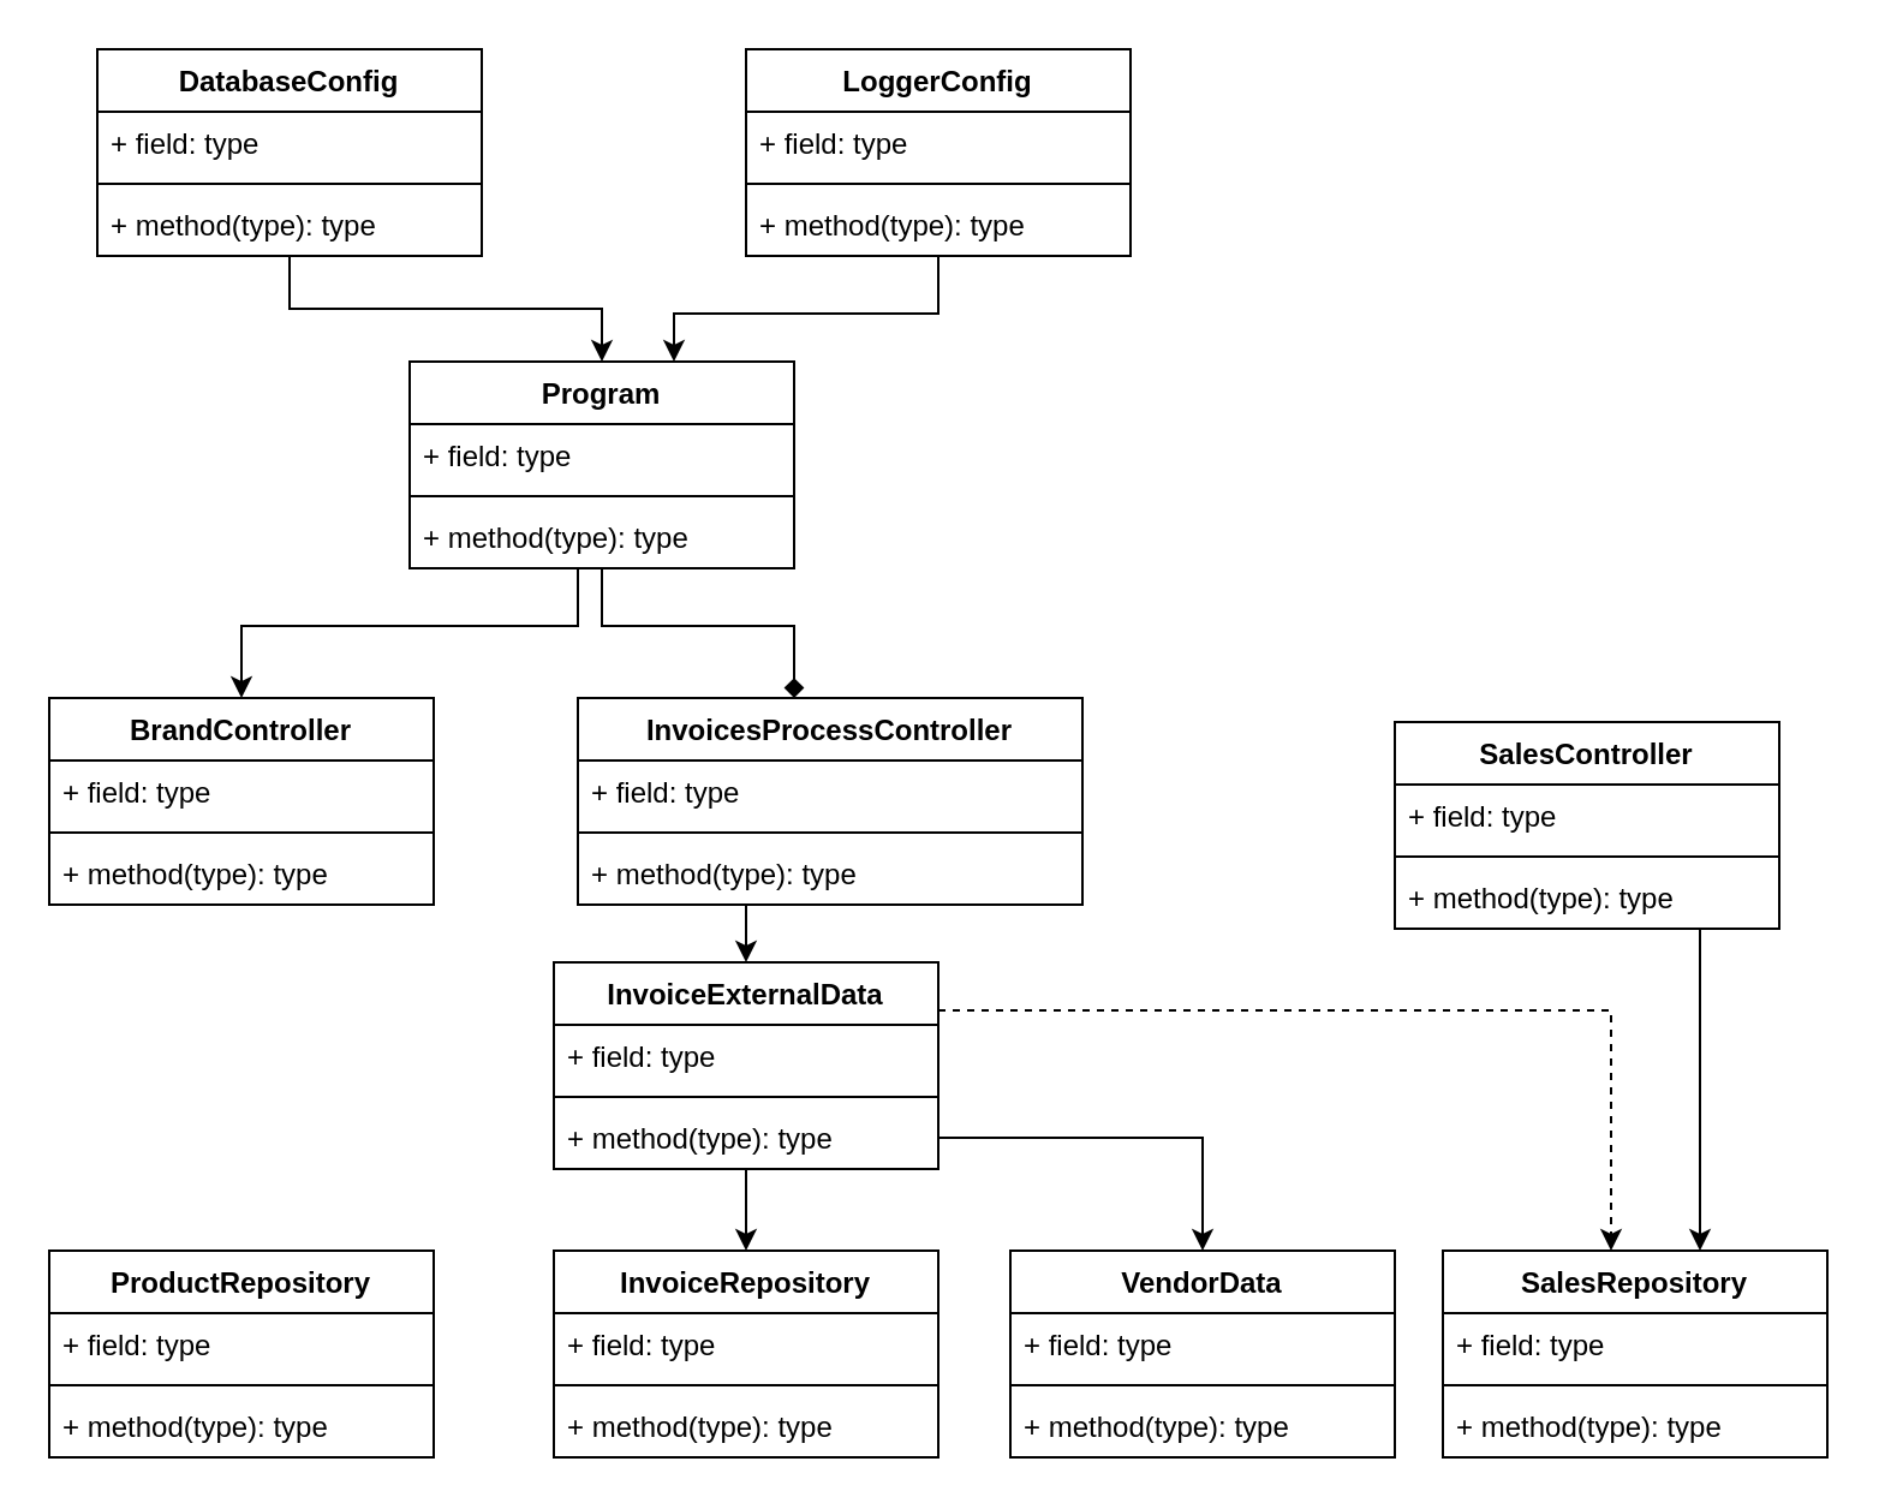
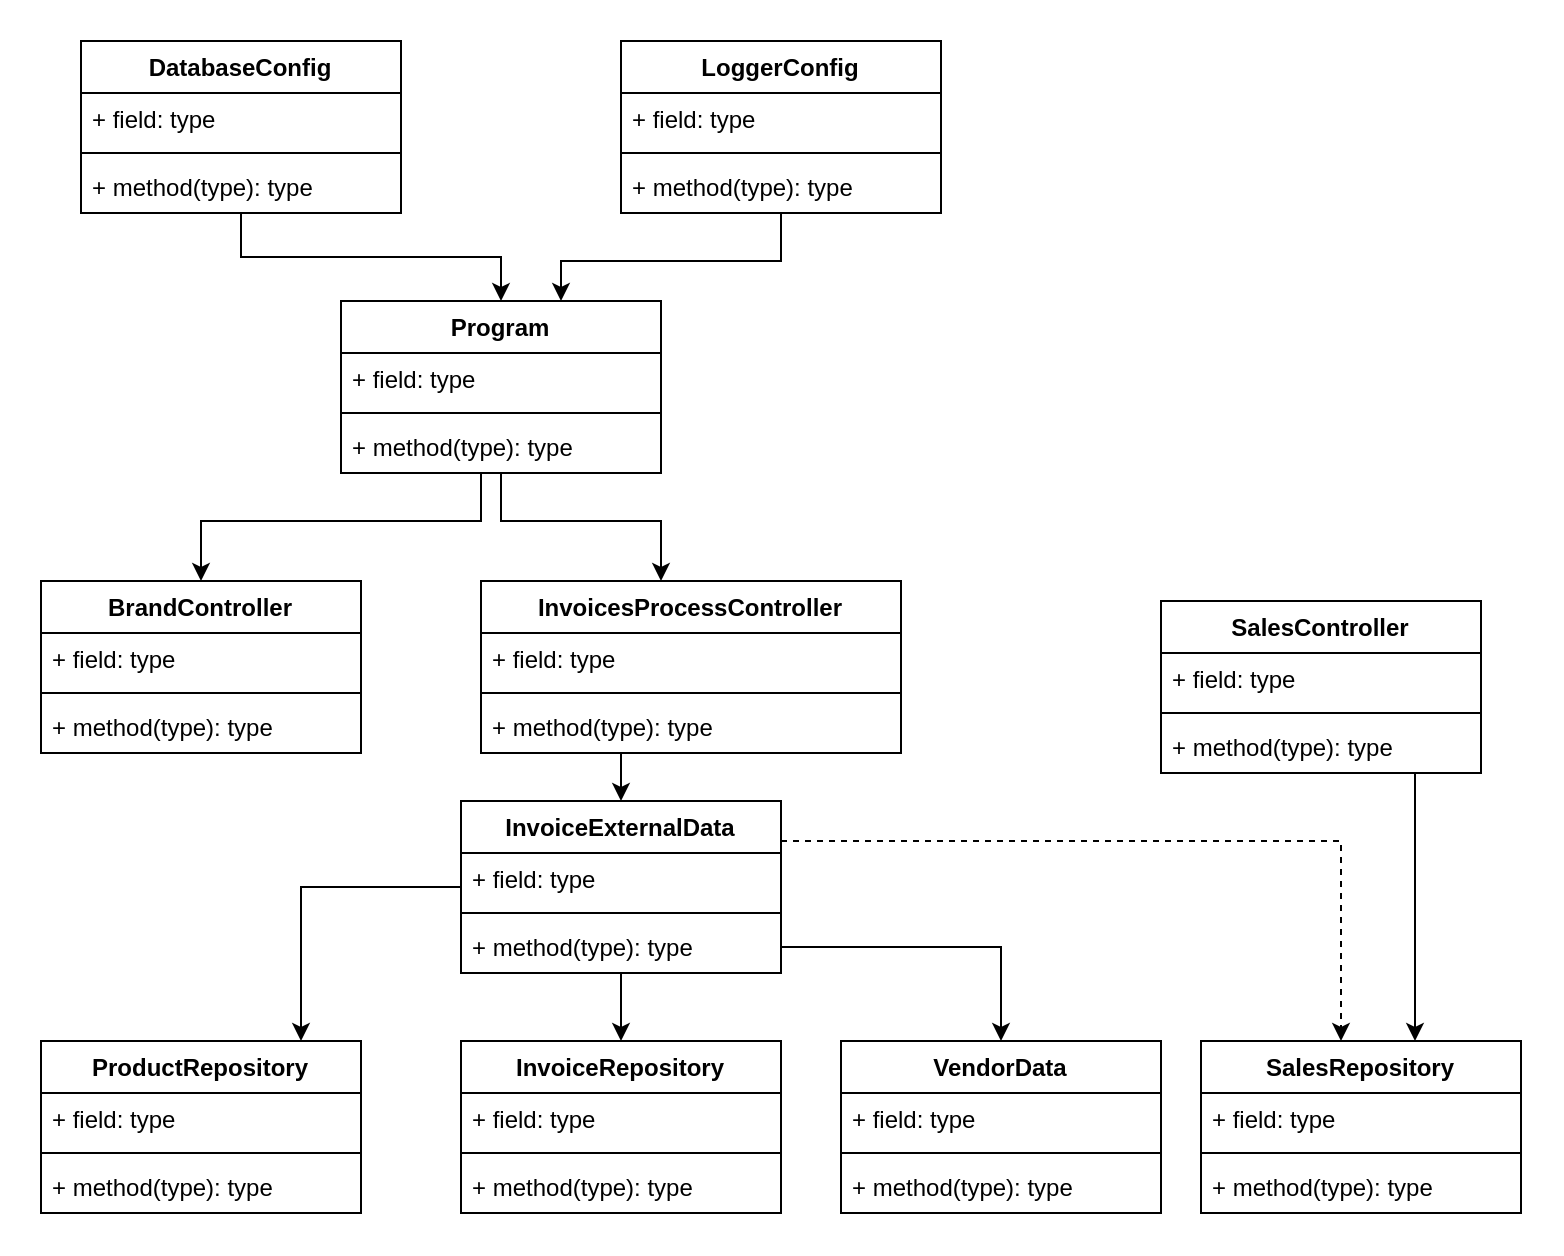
- <mxCell id="3" style="edgeStyle=orthogonalEdgeStyle;rounded=0;orthogonalLoop=1;jettySize=auto;html=1;endArrow=diamond;" edge="1" parent="1" source="4" target="28"><mxGeometry relative="1" as="geometry"><Array as="points"><mxPoint x="250" y="260" /><mxPoint x="330" y="260" /></Array></mxGeometry></mxCell>
+ <mxCell id="3" style="edgeStyle=orthogonalEdgeStyle;rounded=0;orthogonalLoop=1;jettySize=auto;html=1;" edge="1" parent="1" source="4" target="28"><mxGeometry relative="1" as="geometry"><Array as="points"><mxPoint x="250" y="260" /><mxPoint x="330" y="260" /></Array></mxGeometry></mxCell>
+ <mxCell id="49" style="edgeStyle=orthogonalEdgeStyle;rounded=0;orthogonalLoop=1;jettySize=auto;html=1;" edge="1" parent="1" source="50" target="40"><mxGeometry relative="1" as="geometry"><Array as="points"><mxPoint x="150" y="443" /></Array></mxGeometry></mxCell>
